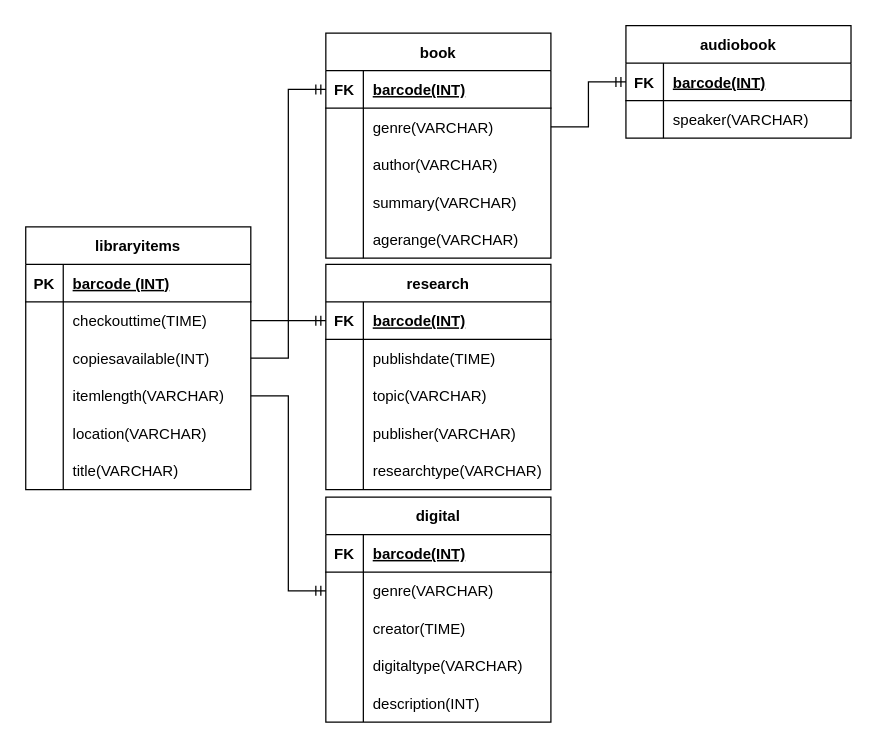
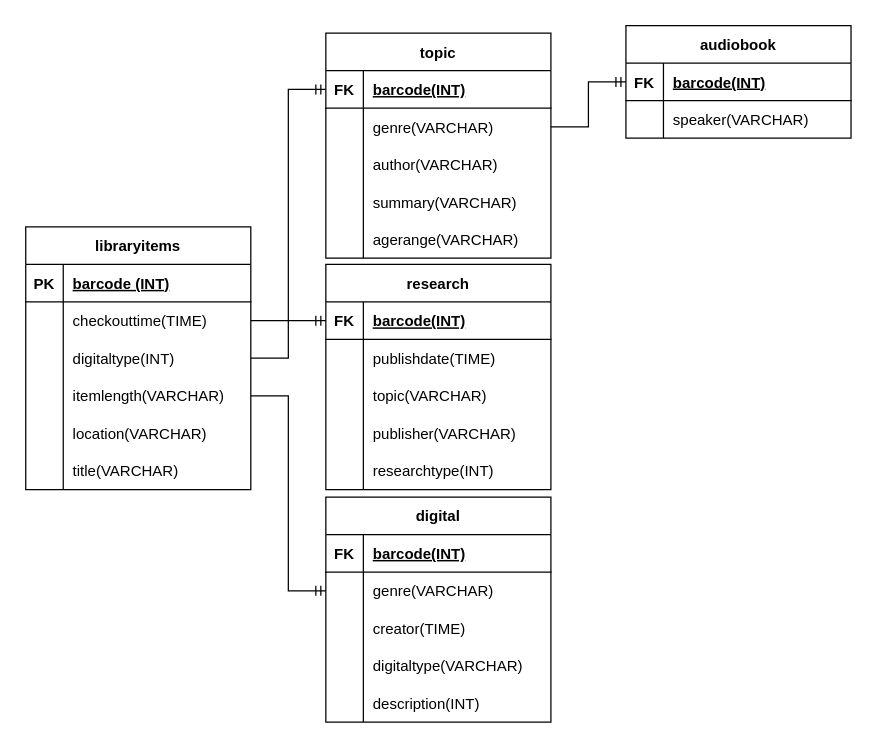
- <mxCell id="21" value="book" style="shape=table;startSize=30;container=1;collapsible=1;childLayout=tableLayout;fixedRows=1;rowLines=0;fontStyle=1;align=center;resizeLast=1;" parent="1" vertex="1"><mxGeometry x="260" y="26" width="180" height="180" as="geometry" /></mxCell>
+ <mxCell id="21" value="topic" style="shape=table;startSize=30;container=1;collapsible=1;childLayout=tableLayout;fixedRows=1;rowLines=0;fontStyle=1;align=center;resizeLast=1;" parent="1" vertex="1"><mxGeometry x="260" y="26" width="180" height="180" as="geometry" /></mxCell>
- <mxCell id="11" value="copiesavailable(INT)" style="shape=partialRectangle;connectable=0;fillColor=none;top=0;left=0;bottom=0;right=0;align=left;spacingLeft=6;overflow=hidden;" parent="9" vertex="1"><mxGeometry x="30" width="150" height="30" as="geometry"><mxRectangle width="150" height="30" as="alternateBounds" /></mxGeometry></mxCell>
+ <mxCell id="11" value="digitaltype(INT)" style="shape=partialRectangle;connectable=0;fillColor=none;top=0;left=0;bottom=0;right=0;align=left;spacingLeft=6;overflow=hidden;" parent="9" vertex="1"><mxGeometry x="30" width="150" height="30" as="geometry"><mxRectangle width="150" height="30" as="alternateBounds" /></mxGeometry></mxCell>
- <mxCell id="52" value="researchtype(VARCHAR)" style="shape=partialRectangle;connectable=0;fillColor=none;top=0;left=0;bottom=0;right=0;align=left;spacingLeft=6;overflow=hidden;" parent="50" vertex="1"><mxGeometry x="30" width="150" height="30" as="geometry"><mxRectangle width="150" height="30" as="alternateBounds" /></mxGeometry></mxCell>
+ <mxCell id="52" value="researchtype(INT)" style="shape=partialRectangle;connectable=0;fillColor=none;top=0;left=0;bottom=0;right=0;align=left;spacingLeft=6;overflow=hidden;" parent="50" vertex="1"><mxGeometry x="30" width="150" height="30" as="geometry"><mxRectangle width="150" height="30" as="alternateBounds" /></mxGeometry></mxCell>
